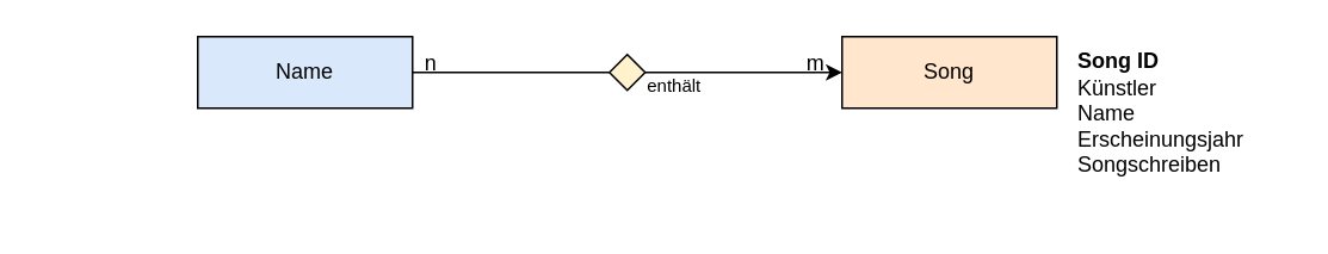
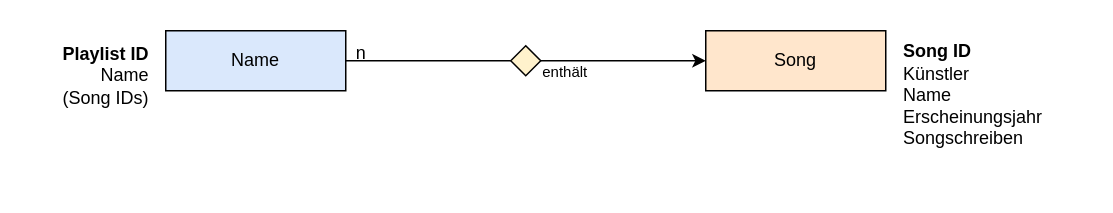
- <mxCell id="10" value="m" style="text;html=1;align=center;verticalAlign=middle;resizable=0;points=[];autosize=1;strokeColor=none;fillColor=none;" vertex="1" parent="1"><mxGeometry x="440" y="20" width="30" height="30" as="geometry" /></mxCell>
+ <mxCell id="6" value="&lt;div&gt;&lt;b&gt;Playlist ID&lt;/b&gt;&lt;/div&gt;&lt;div&gt;Name&lt;/div&gt;&lt;div&gt;(Song IDs)&lt;br&gt;&lt;/div&gt;" style="text;html=1;align=right;verticalAlign=middle;resizable=0;points=[];autosize=1;strokeColor=none;fillColor=none;" vertex="1" parent="1"><mxGeometry x="20" y="20" width="80" height="60" as="geometry" /></mxCell>
